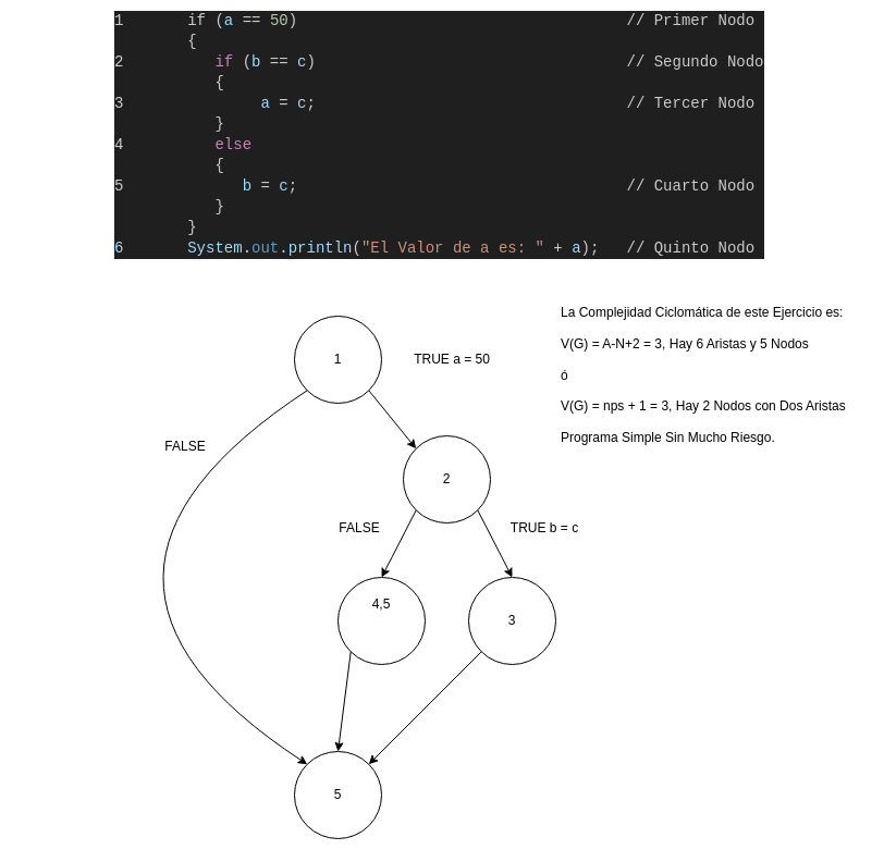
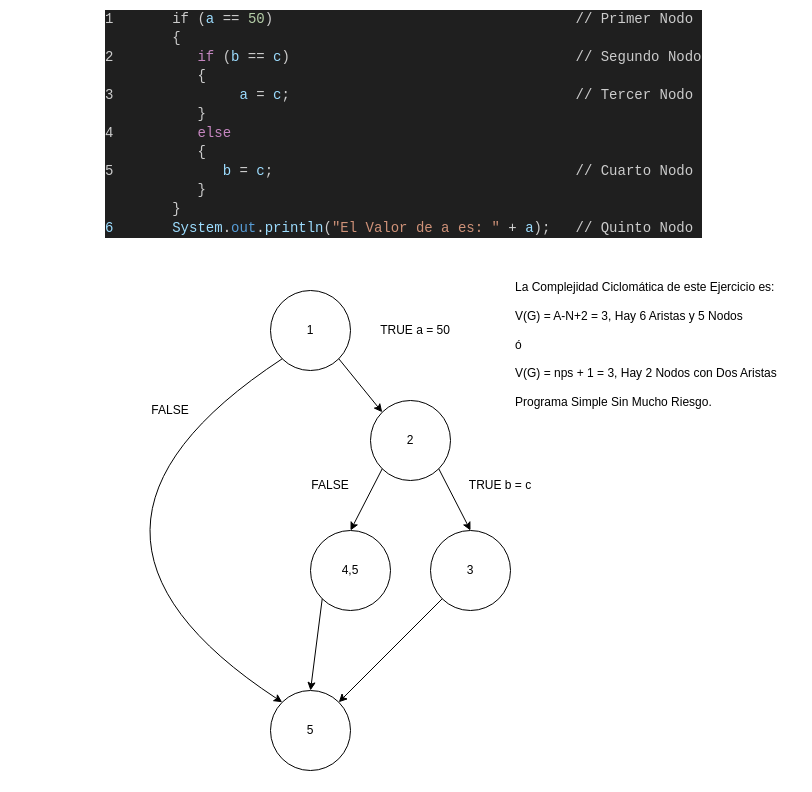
- <mxCell id="9" value="4,5" style="text;html=1;align=center;verticalAlign=middle;whiteSpace=wrap;rounded=0;" vertex="1" parent="1"><mxGeometry x="320" y="540" width="60" height="30" as="geometry" /></mxCell>
+ <mxCell id="9" value="4,5" style="text;html=1;align=center;verticalAlign=middle;whiteSpace=wrap;rounded=0;" vertex="1" parent="1"><mxGeometry x="320" y="555" width="60" height="30" as="geometry" /></mxCell>
